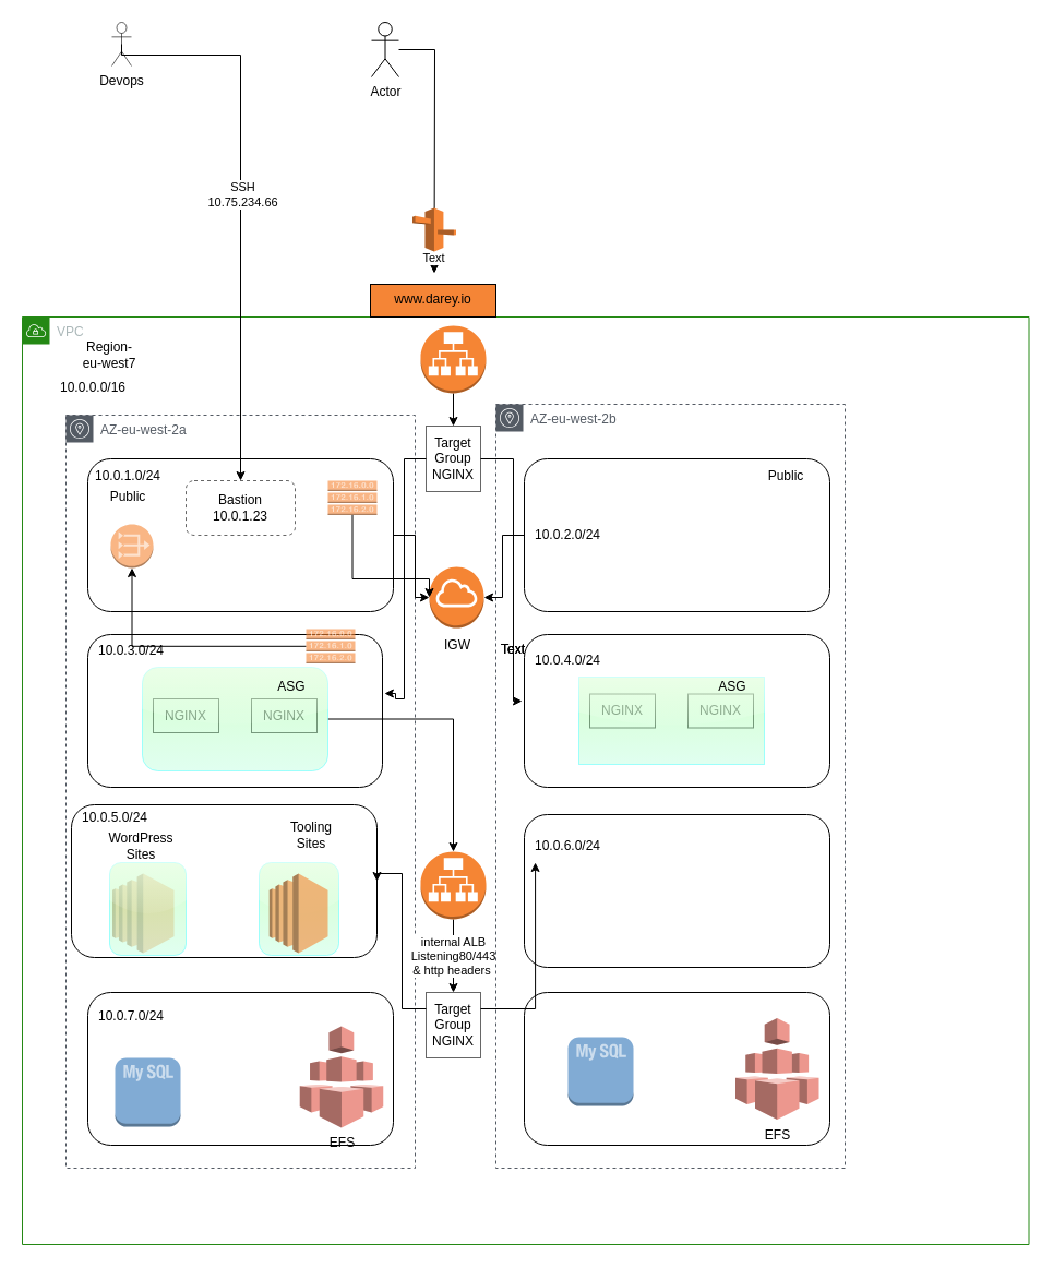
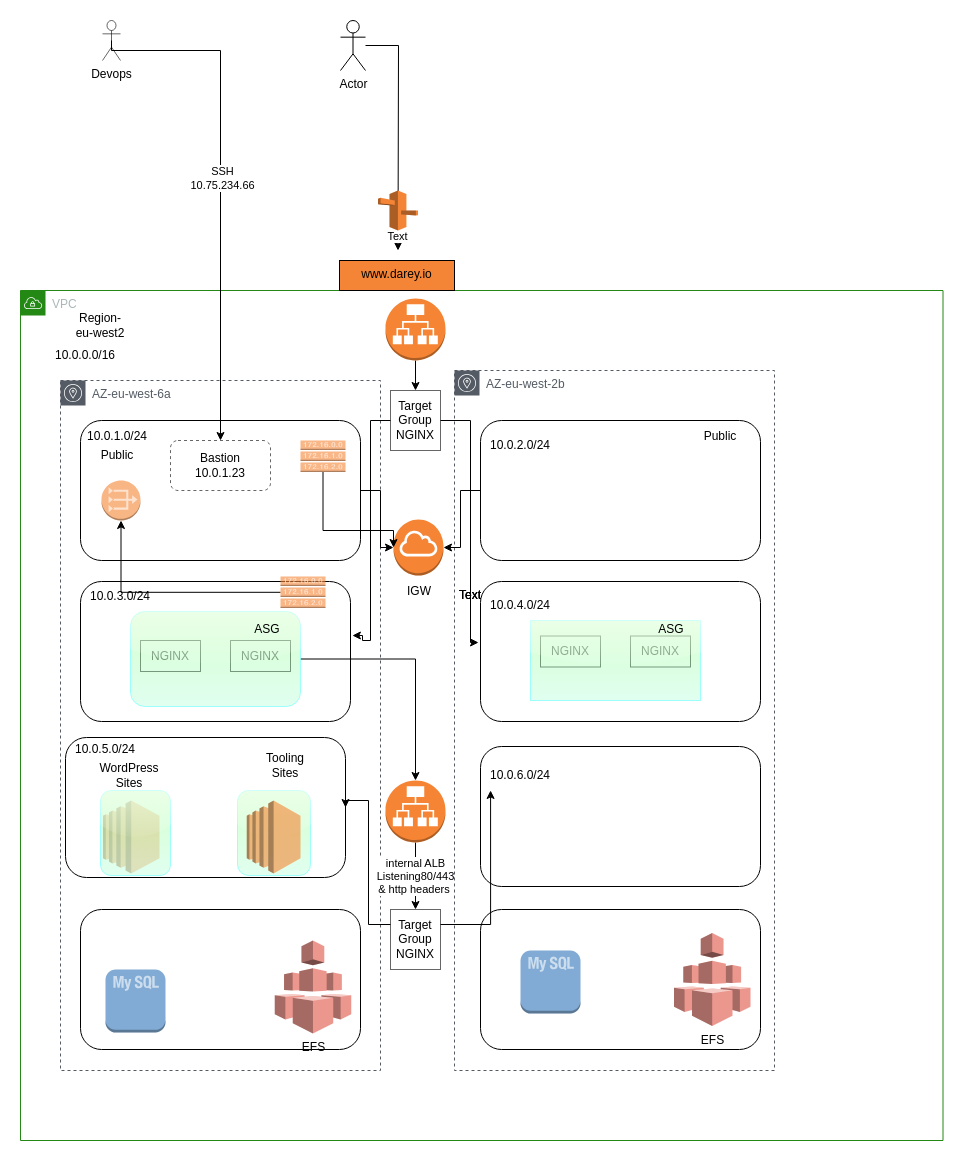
- <mxCell id="4" value="Region- eu-west7" style="text;html=1;strokeColor=none;fillColor=none;align=center;verticalAlign=middle;whiteSpace=wrap;rounded=0;" vertex="1" parent="2"><mxGeometry x="50" y="20" width="60" height="30" as="geometry" /></mxCell>
+ <mxCell id="4" value="Region- eu-west2" style="text;html=1;strokeColor=none;fillColor=none;align=center;verticalAlign=middle;whiteSpace=wrap;rounded=0;" vertex="1" parent="2"><mxGeometry x="50" y="20" width="60" height="30" as="geometry" /></mxCell>
- <mxCell id="5" value="AZ-eu-west-2a" style="sketch=0;outlineConnect=0;gradientColor=none;html=1;whiteSpace=wrap;fontSize=12;fontStyle=0;shape=mxgraph.aws4.group;grIcon=mxgraph.aws4.group_availability_zone;strokeColor=#545B64;fillColor=none;verticalAlign=top;align=left;spacingLeft=30;fontColor=#545B64;dashed=1;" vertex="1" parent="2"><mxGeometry x="40" y="90" width="320" height="690" as="geometry" /></mxCell>
+ <mxCell id="5" value="AZ-eu-west-6a" style="sketch=0;outlineConnect=0;gradientColor=none;html=1;whiteSpace=wrap;fontSize=12;fontStyle=0;shape=mxgraph.aws4.group;grIcon=mxgraph.aws4.group_availability_zone;strokeColor=#545B64;fillColor=none;verticalAlign=top;align=left;spacingLeft=30;fontColor=#545B64;dashed=1;" vertex="1" parent="2"><mxGeometry x="40" y="90" width="320" height="690" as="geometry" /></mxCell>
- <mxCell id="21" value="10.0.2.0/24" style="text;html=1;strokeColor=none;fillColor=none;align=center;verticalAlign=middle;whiteSpace=wrap;rounded=0;" vertex="1" parent="2"><mxGeometry x="470" y="185" width="60" height="30" as="geometry" /></mxCell>
+ <mxCell id="21" value="10.0.2.0/24" style="text;html=1;strokeColor=none;fillColor=none;align=center;verticalAlign=middle;whiteSpace=wrap;rounded=0;" vertex="1" parent="2"><mxGeometry x="470" y="140" width="60" height="30" as="geometry" /></mxCell>
- <mxCell id="20" value="10.0.7.0/24" style="text;html=1;strokeColor=none;fillColor=none;align=center;verticalAlign=middle;whiteSpace=wrap;rounded=0;" vertex="1" parent="2"><mxGeometry x="70" y="626" width="60" height="30" as="geometry" /></mxCell>
